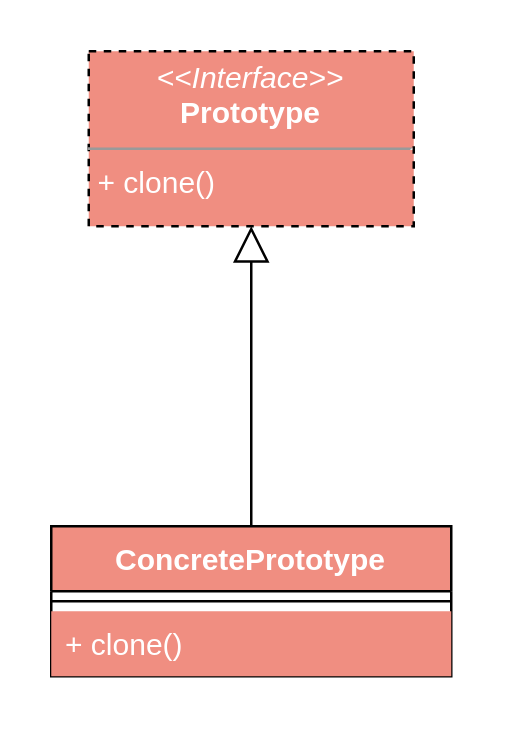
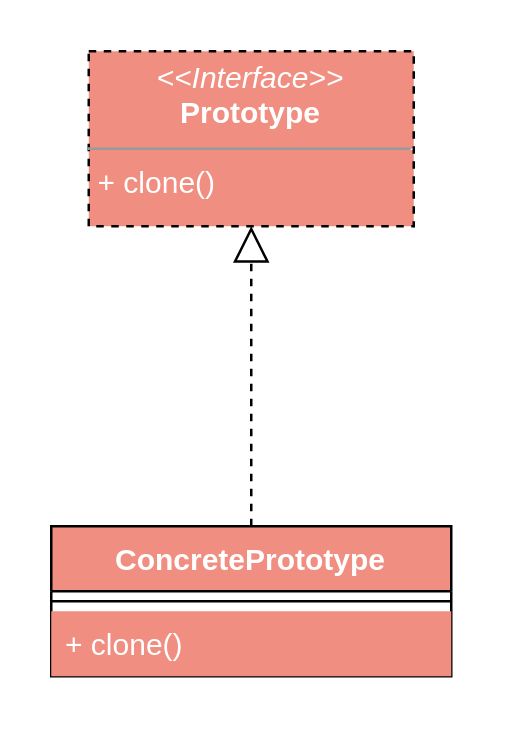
- <mxCell id="6" value="" style="endArrow=block;dashed=0;endFill=0;endSize=12;html=1;fontColor=#FFFFFF;entryX=0.5;entryY=1;entryDx=0;entryDy=0;exitX=0.5;exitY=0;exitDx=0;exitDy=0;" edge="1" parent="1" source="2" target="5"><mxGeometry width="160" relative="1" as="geometry"><mxPoint x="97" y="230" as="sourcePoint" /><mxPoint x="177" y="190" as="targetPoint" /></mxGeometry></mxCell>
+ <mxCell id="6" value="" style="endArrow=block;dashed=1;endFill=0;endSize=12;html=1;fontColor=#FFFFFF;entryX=0.5;entryY=1;entryDx=0;entryDy=0;exitX=0.5;exitY=0;exitDx=0;exitDy=0;" edge="1" parent="1" source="2" target="5"><mxGeometry width="160" relative="1" as="geometry"><mxPoint x="97" y="230" as="sourcePoint" /><mxPoint x="177" y="190" as="targetPoint" /></mxGeometry></mxCell>
